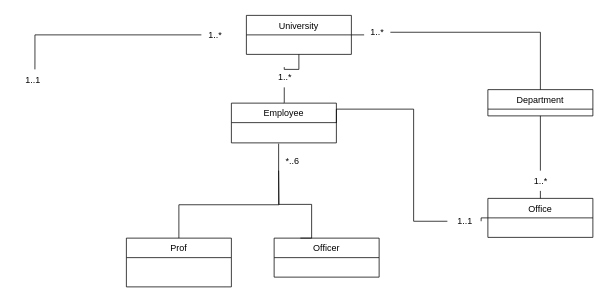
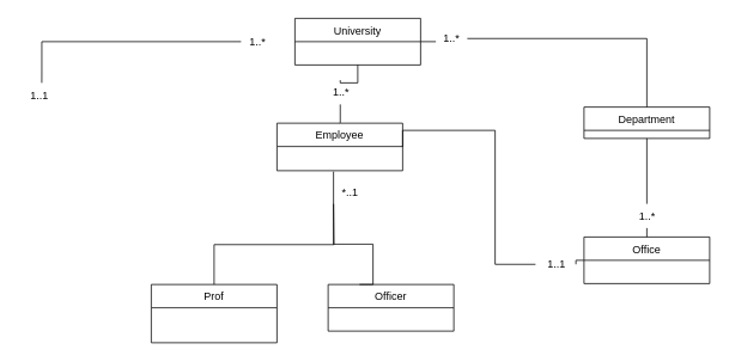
- <mxCell id="25" value="*..6" style="text;html=1;align=center;verticalAlign=middle;resizable=0;points=[];autosize=1;strokeColor=none;fillColor=none;" vertex="1" parent="1"><mxGeometry x="371" y="200" width="36" height="27" as="geometry" /></mxCell>
+ <mxCell id="25" value="*..1" style="text;html=1;align=center;verticalAlign=middle;resizable=0;points=[];autosize=1;strokeColor=none;fillColor=none;" vertex="1" parent="1"><mxGeometry x="371" y="200" width="36" height="27" as="geometry" /></mxCell>
